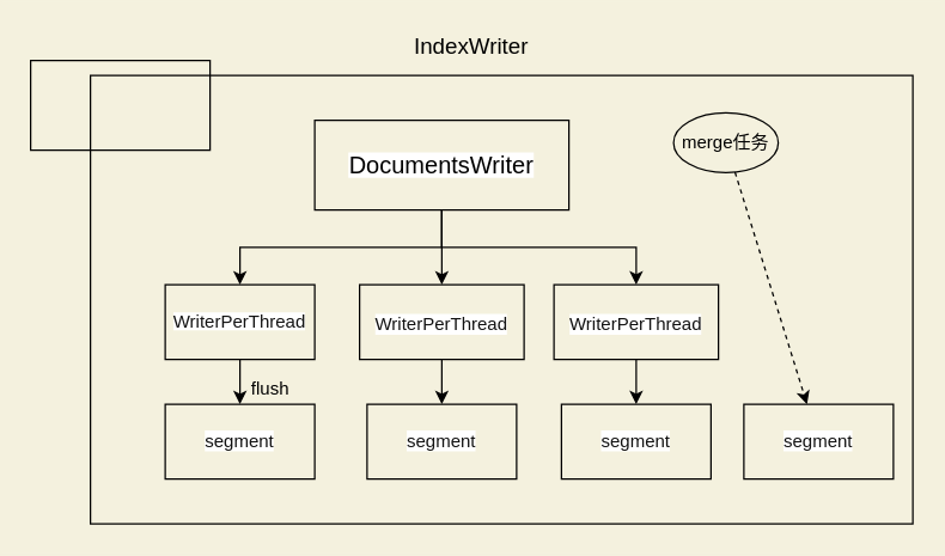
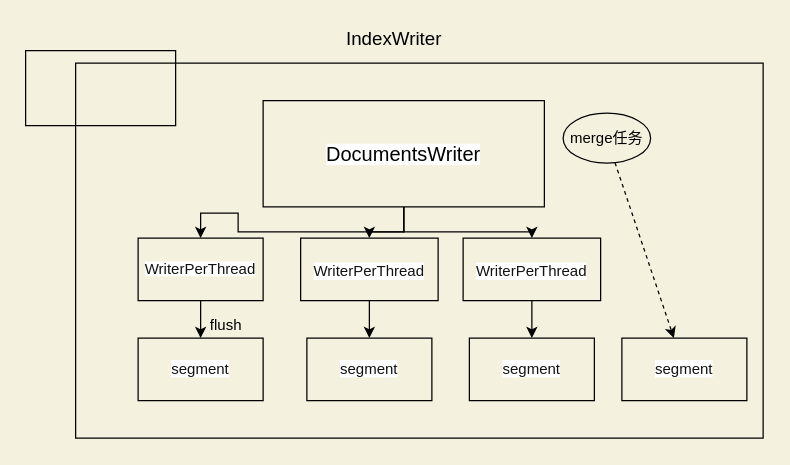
- <mxCell id="20" value="merge任务" style="ellipse;whiteSpace=wrap;html=1;shadow=0;fontSize=12;fontColor=#000000;strokeColor=#000000;fillColor=none;" vertex="1" parent="1"><mxGeometry x="450" y="75" width="70" height="40" as="geometry" /></mxCell>
+ <mxCell id="20" value="merge任务" style="ellipse;whiteSpace=wrap;html=1;shadow=0;fontSize=12;fontColor=#000000;strokeColor=#000000;fillColor=none;" vertex="1" parent="1"><mxGeometry x="450" y="90" width="70" height="40" as="geometry" /></mxCell>
- <mxCell id="7" value="&lt;span style=&quot;font-size: medium ; text-align: left ; background-color: rgb(255 , 255 , 255)&quot;&gt;DocumentsWriter&lt;/span&gt;" style="rounded=0;whiteSpace=wrap;html=1;fontColor=#000000;strokeColor=#000000;shadow=0;fillColor=none;" vertex="1" parent="1"><mxGeometry x="210" y="80" width="170" height="60" as="geometry" /></mxCell>
+ <mxCell id="7" value="&lt;span style=&quot;font-size: medium ; text-align: left ; background-color: rgb(255 , 255 , 255)&quot;&gt;DocumentsWriter&lt;/span&gt;" style="rounded=0;whiteSpace=wrap;html=1;fontColor=#000000;strokeColor=#000000;shadow=0;fillColor=none;" vertex="1" parent="1"><mxGeometry x="210" y="80" width="225" height="85" as="geometry" /></mxCell>
